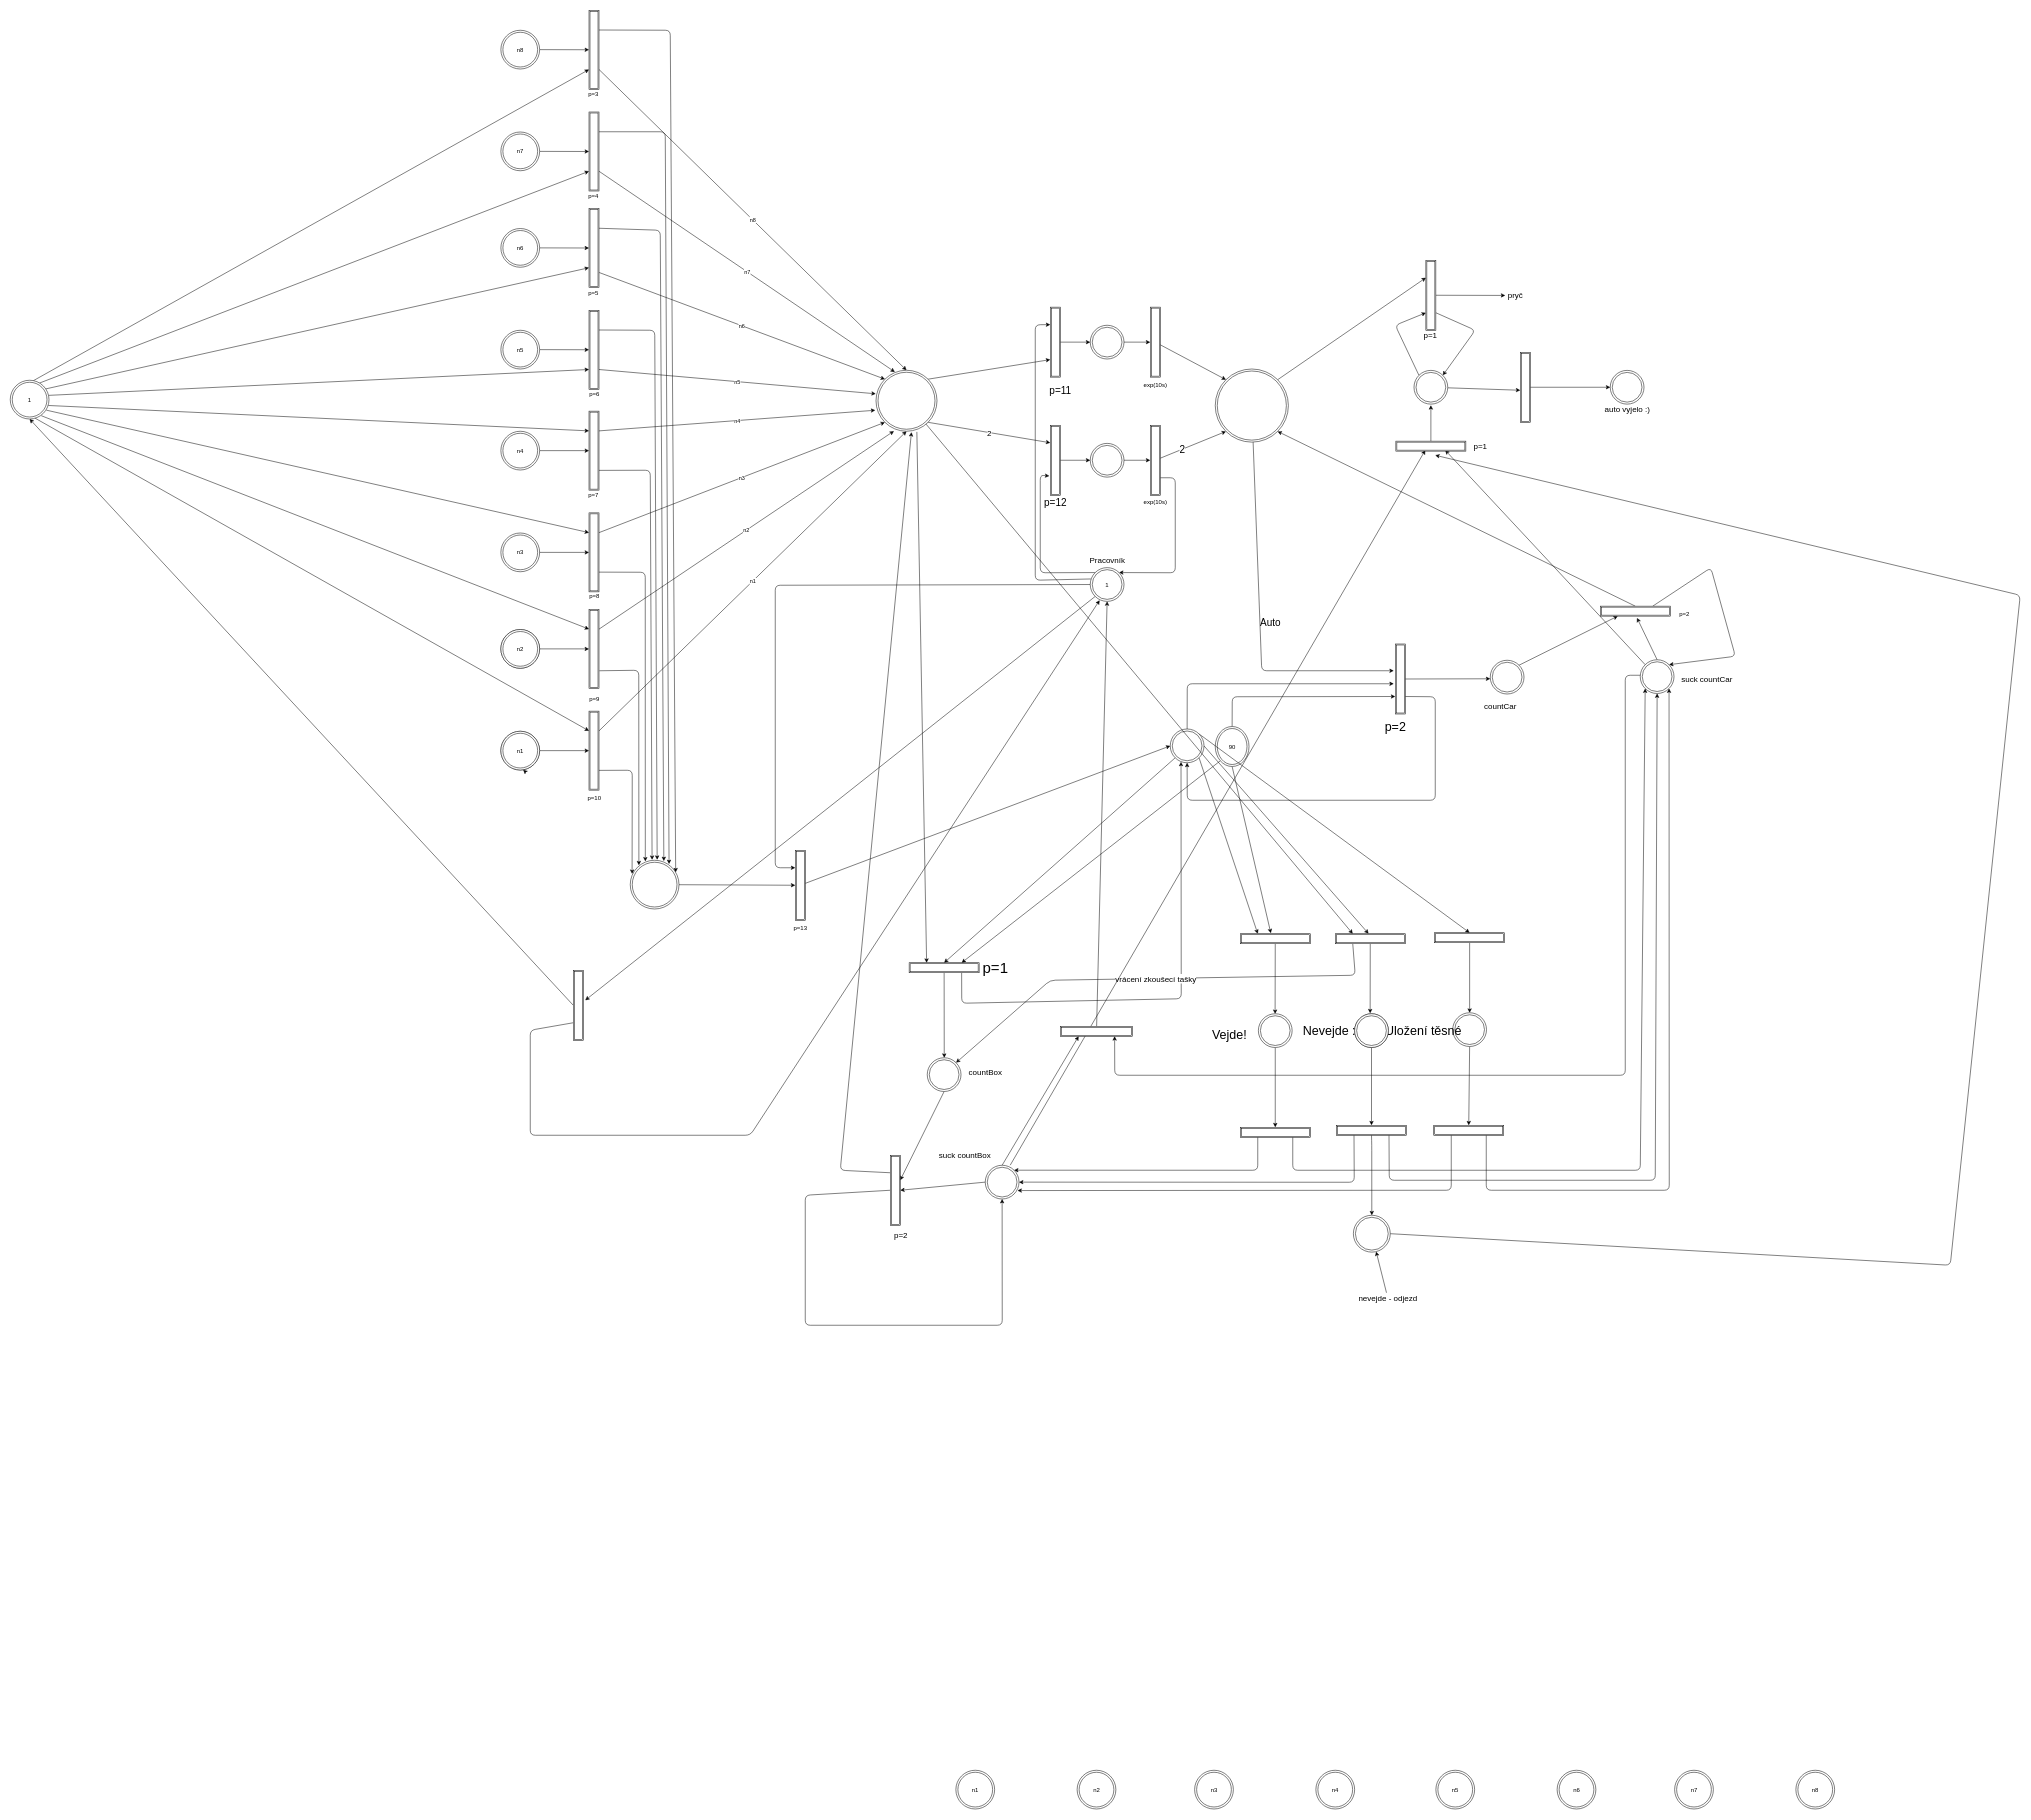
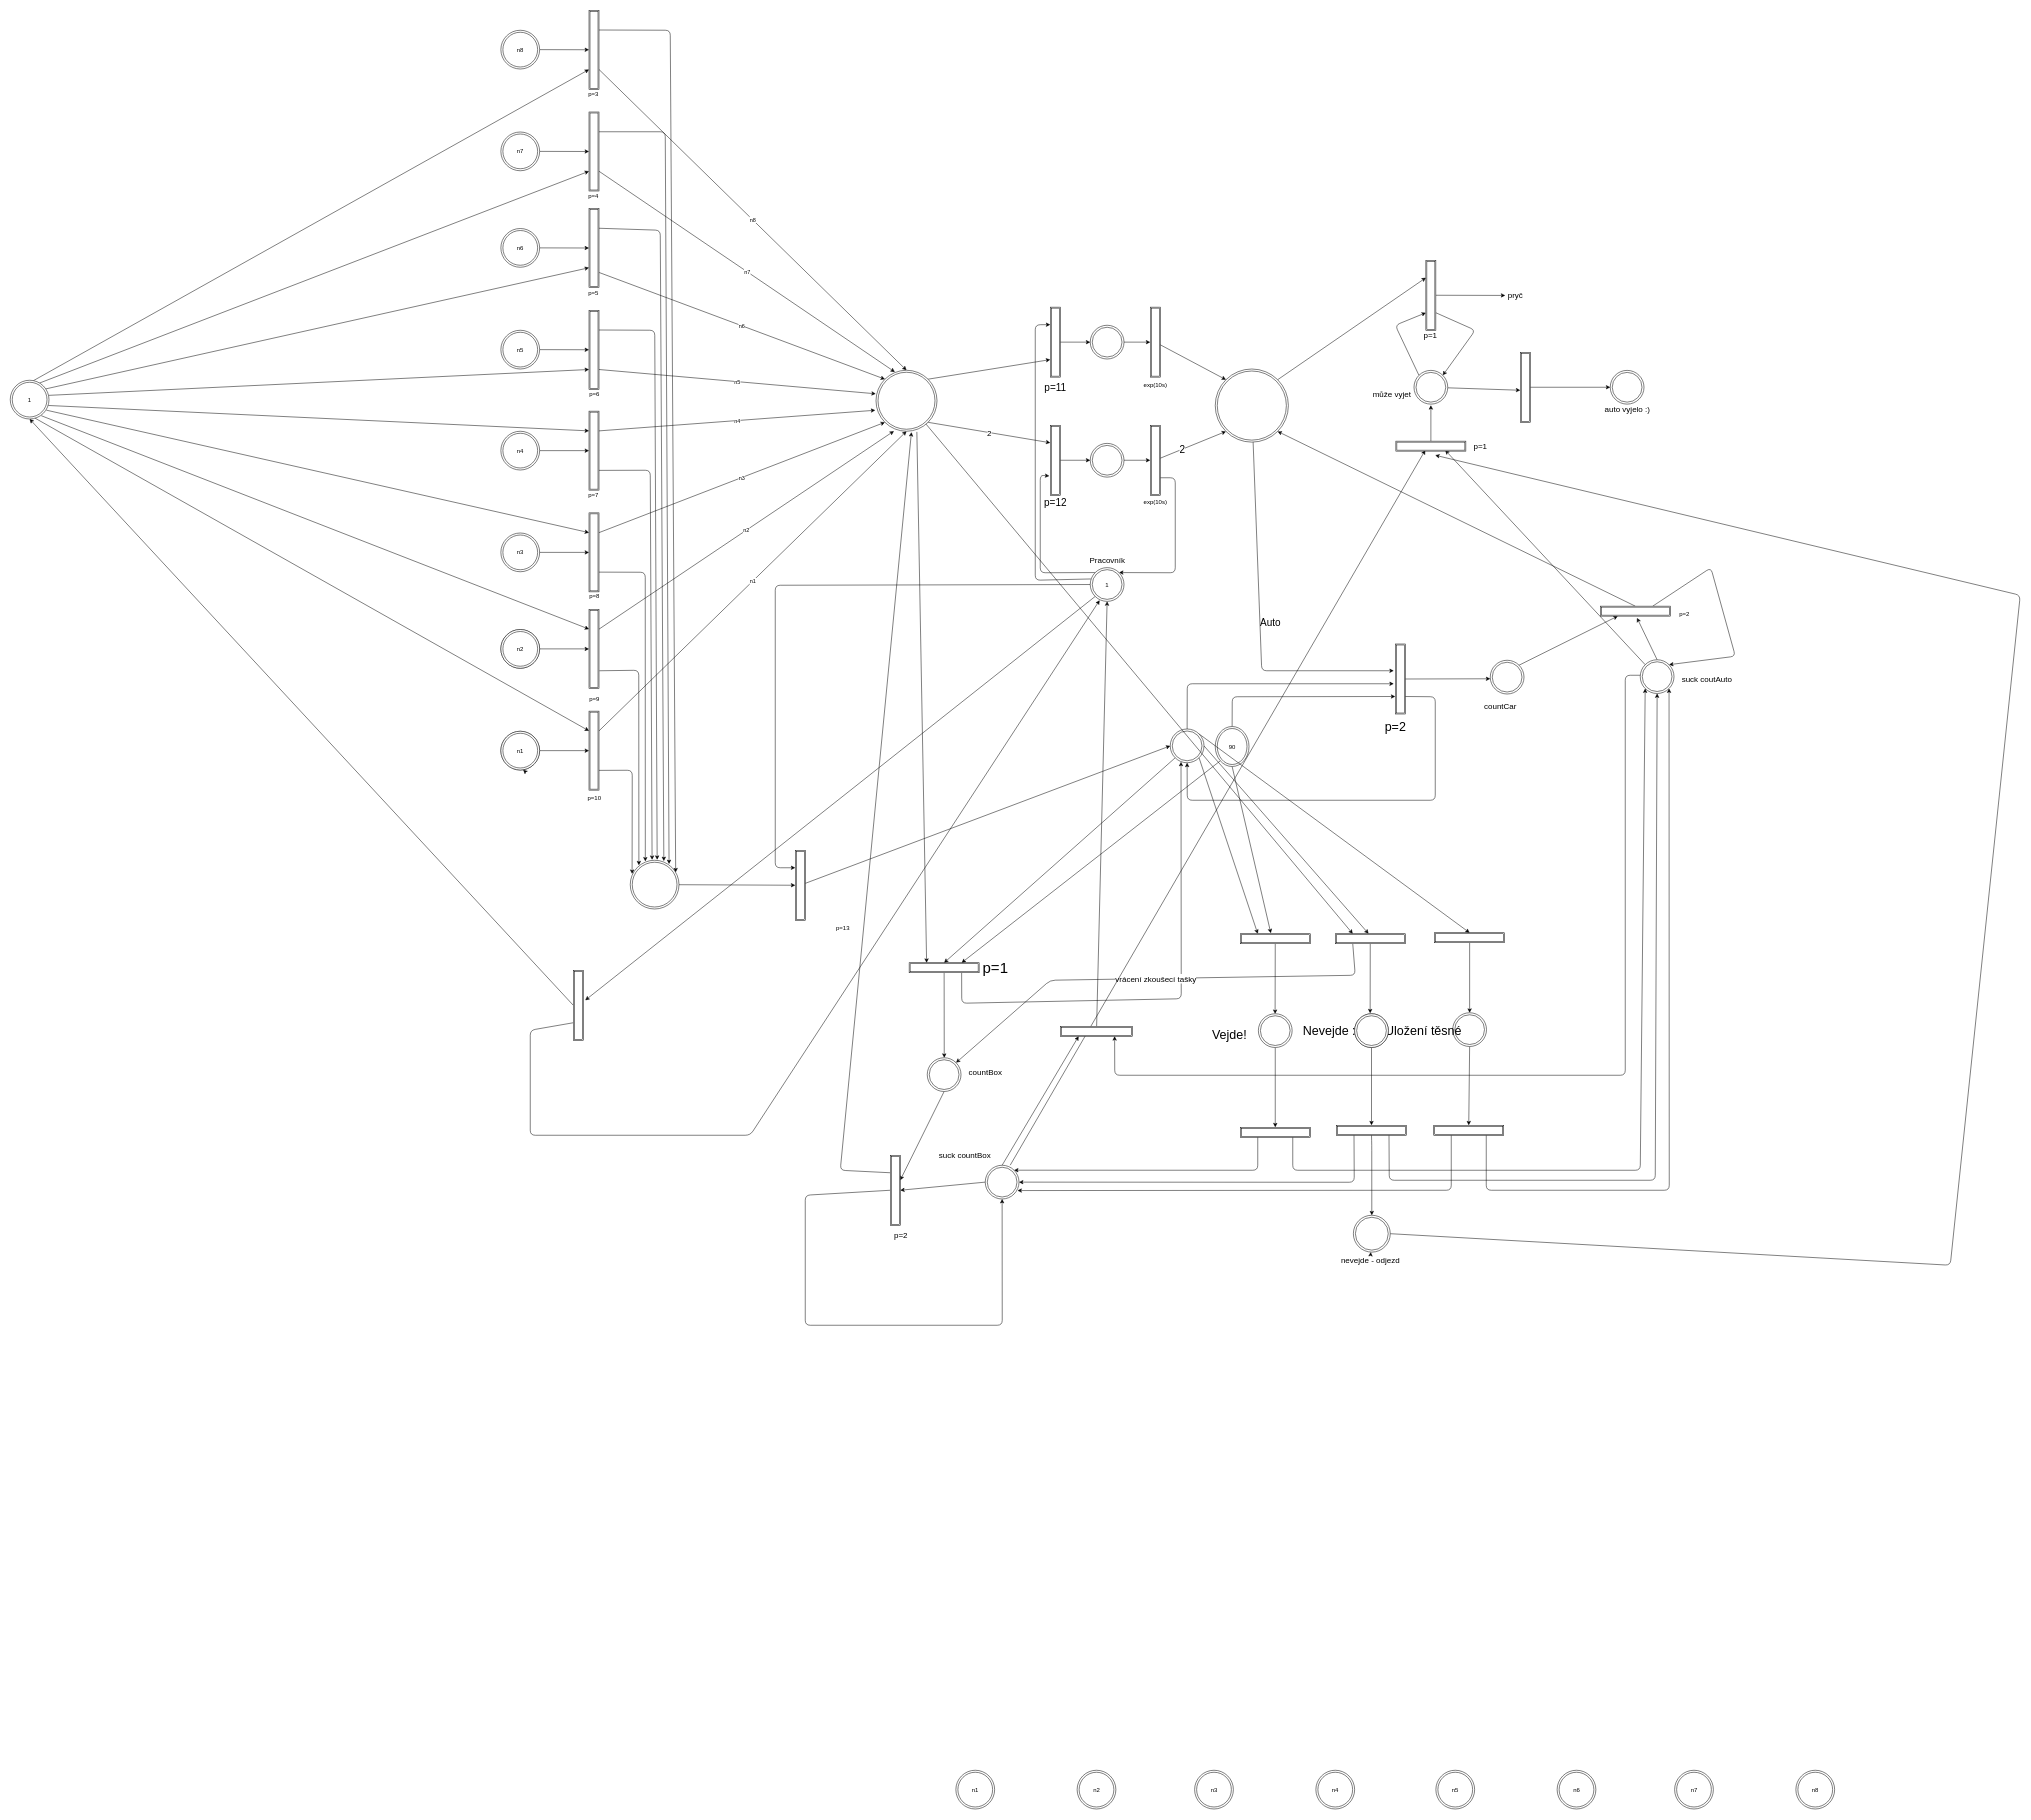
- <mxCell id="54" value="p=11" style="text;html=1;align=center;verticalAlign=middle;resizable=0;points=[];autosize=1;strokeColor=none;fillColor=none;fontSize=20;" parent="1" vertex="1"><mxGeometry x="2093" y="765" width="54" height="28" as="geometry" /></mxCell>
+ <mxCell id="54" value="p=11" style="text;html=1;align=center;verticalAlign=middle;resizable=0;points=[];autosize=1;strokeColor=none;fillColor=none;fontSize=20;" parent="1" vertex="1"><mxGeometry x="2083" y="760" width="54" height="28" as="geometry" /></mxCell>
+ <mxCell id="180" value="může vyjet" style="text;html=1;align=center;verticalAlign=middle;resizable=0;points=[];autosize=1;strokeColor=none;fillColor=none;fontSize=16;" parent="1" vertex="1"><mxGeometry x="2737.5" y="778" width="90" height="20" as="geometry" /></mxCell>
- <mxCell id="193" value="suck countCar" style="text;html=1;align=center;verticalAlign=middle;resizable=0;points=[];autosize=1;strokeColor=none;fillColor=none;fontSize=16;" parent="1" vertex="1"><mxGeometry x="3353.25" y="1347.5" width="120" height="20" as="geometry" /></mxCell>
+ <mxCell id="193" value="suck coutAuto" style="text;html=1;align=center;verticalAlign=middle;resizable=0;points=[];autosize=1;strokeColor=none;fillColor=none;fontSize=16;" parent="1" vertex="1"><mxGeometry x="3353.25" y="1347.5" width="120" height="20" as="geometry" /></mxCell>
- <mxCell id="81" value="p=13" style="text;html=1;align=center;verticalAlign=middle;resizable=0;points=[];autosize=1;strokeColor=none;fillColor=none;fontSize=12;" parent="1" vertex="1"><mxGeometry x="1581.5" y="1847" width="37" height="18" as="geometry" /></mxCell>
+ <mxCell id="81" value="p=13" style="text;html=1;align=center;verticalAlign=middle;resizable=0;points=[];autosize=1;strokeColor=none;fillColor=none;fontSize=12;" parent="1" vertex="1"><mxGeometry x="1666.5" y="1847" width="37" height="18" as="geometry" /></mxCell>
- <mxCell id="200" value="nevejde - odjezd" style="text;html=1;align=center;verticalAlign=middle;resizable=0;points=[];autosize=1;strokeColor=none;fillColor=none;fontSize=16;" parent="1" vertex="1"><mxGeometry x="2710" y="2585" width="130" height="20" as="geometry" /></mxCell>
+ <mxCell id="200" value="nevejde - odjezd" style="text;html=1;align=center;verticalAlign=middle;resizable=0;points=[];autosize=1;strokeColor=none;fillColor=none;fontSize=16;" parent="1" vertex="1"><mxGeometry x="2675" y="2510" width="130" height="20" as="geometry" /></mxCell>
